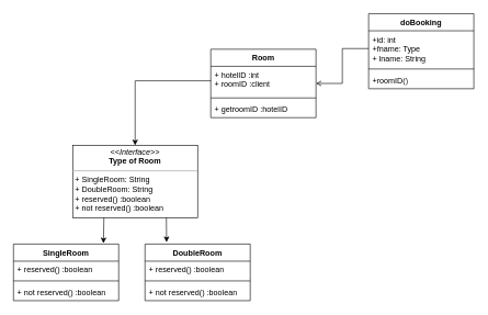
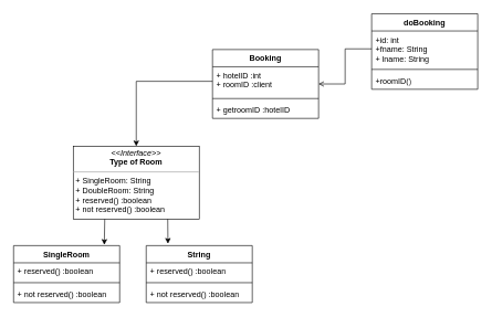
- <mxCell id="3" value="+id: int&lt;br&gt;+fname: Type&lt;br&gt;+ lname: String" style="text;strokeColor=none;fillColor=none;align=left;verticalAlign=top;spacingLeft=4;spacingRight=4;overflow=hidden;rotatable=0;points=[[0,0.5],[1,0.5]];portConstraint=eastwest;whiteSpace=wrap;html=1;" parent="2" vertex="1"><mxGeometry y="26" width="160" height="54" as="geometry" /></mxCell>
+ <mxCell id="3" value="+id: int&lt;br&gt;+fname: String&lt;br&gt;+ lname: String" style="text;strokeColor=none;fillColor=none;align=left;verticalAlign=top;spacingLeft=4;spacingRight=4;overflow=hidden;rotatable=0;points=[[0,0.5],[1,0.5]];portConstraint=eastwest;whiteSpace=wrap;html=1;" parent="2" vertex="1"><mxGeometry y="26" width="160" height="54" as="geometry" /></mxCell>
- <mxCell id="17" value="Room" style="swimlane;fontStyle=1;align=center;verticalAlign=top;childLayout=stackLayout;horizontal=1;startSize=26;horizontalStack=0;resizeParent=1;resizeParentMax=0;resizeLast=0;collapsible=1;marginBottom=0;whiteSpace=wrap;html=1;" parent="1" vertex="1"><mxGeometry x="320" y="74" width="160" height="104" as="geometry" /></mxCell>
+ <mxCell id="17" value="Booking" style="swimlane;fontStyle=1;align=center;verticalAlign=top;childLayout=stackLayout;horizontal=1;startSize=26;horizontalStack=0;resizeParent=1;resizeParentMax=0;resizeLast=0;collapsible=1;marginBottom=0;whiteSpace=wrap;html=1;" parent="1" vertex="1"><mxGeometry x="320" y="74" width="160" height="104" as="geometry" /></mxCell>
- <mxCell id="11" value="DoubleRoom" style="swimlane;fontStyle=1;align=center;verticalAlign=top;childLayout=stackLayout;horizontal=1;startSize=26;horizontalStack=0;resizeParent=1;resizeParentMax=0;resizeLast=0;collapsible=1;marginBottom=0;whiteSpace=wrap;html=1;" parent="1" vertex="1"><mxGeometry x="220" y="370" width="160" height="86" as="geometry" /></mxCell>
+ <mxCell id="11" value="String" style="swimlane;fontStyle=1;align=center;verticalAlign=top;childLayout=stackLayout;horizontal=1;startSize=26;horizontalStack=0;resizeParent=1;resizeParentMax=0;resizeLast=0;collapsible=1;marginBottom=0;whiteSpace=wrap;html=1;" parent="1" vertex="1"><mxGeometry x="220" y="370" width="160" height="86" as="geometry" /></mxCell>
